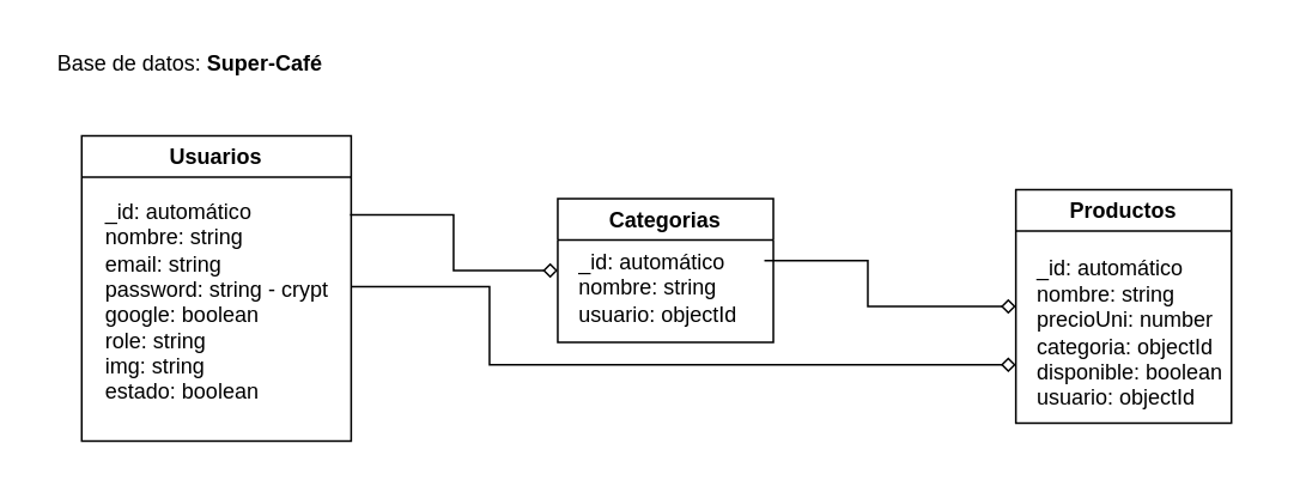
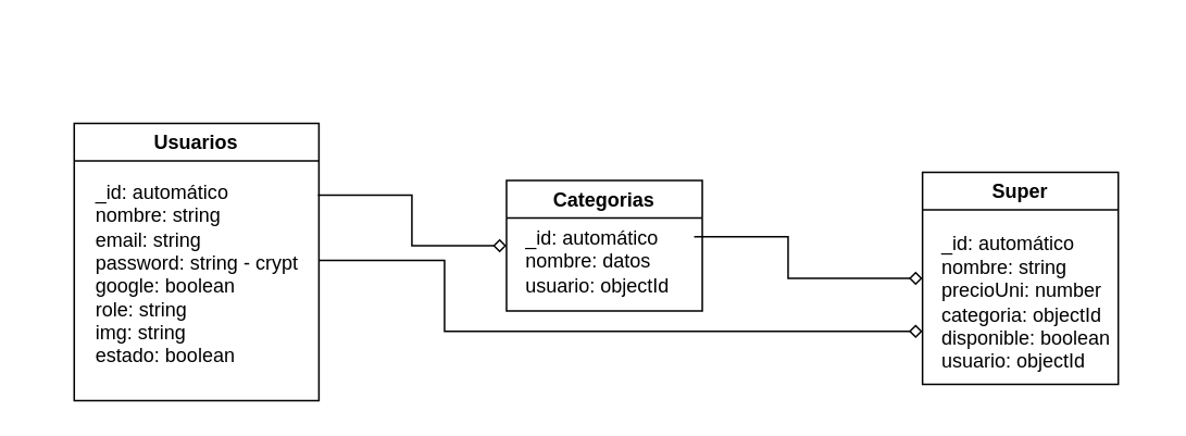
- <mxCell id="11" value="Base de datos: &lt;b&gt;Super-Café&lt;/b&gt;" style="text;html=1;align=center;verticalAlign=middle;resizable=0;points=[];autosize=1;strokeColor=none;fillColor=none;fontSize=12;" parent="1" vertex="1"><mxGeometry x="20" y="20" width="170" height="30" as="geometry" /></mxCell>
- <mxCell id="6" value="Productos" style="swimlane;" parent="1" vertex="1"><mxGeometry x="565" y="105" width="120" height="130" as="geometry" /></mxCell>
+ <mxCell id="6" value="Super" style="swimlane;" parent="1" vertex="1"><mxGeometry x="565" y="105" width="120" height="130" as="geometry" /></mxCell>
- <mxCell id="5" value="_id: automático&lt;br&gt;nombre: string&lt;br&gt;usuario: objectId" style="text;html=1;align=left;verticalAlign=middle;resizable=0;points=[];autosize=1;strokeColor=none;fillColor=none;fontSize=12;" parent="4" vertex="1"><mxGeometry x="10" y="20" width="110" height="60" as="geometry" /></mxCell>
+ <mxCell id="5" value="_id: automático&lt;br&gt;nombre: datos&lt;br&gt;usuario: objectId" style="text;html=1;align=left;verticalAlign=middle;resizable=0;points=[];autosize=1;strokeColor=none;fillColor=none;fontSize=12;" parent="4" vertex="1"><mxGeometry x="10" y="20" width="110" height="60" as="geometry" /></mxCell>
